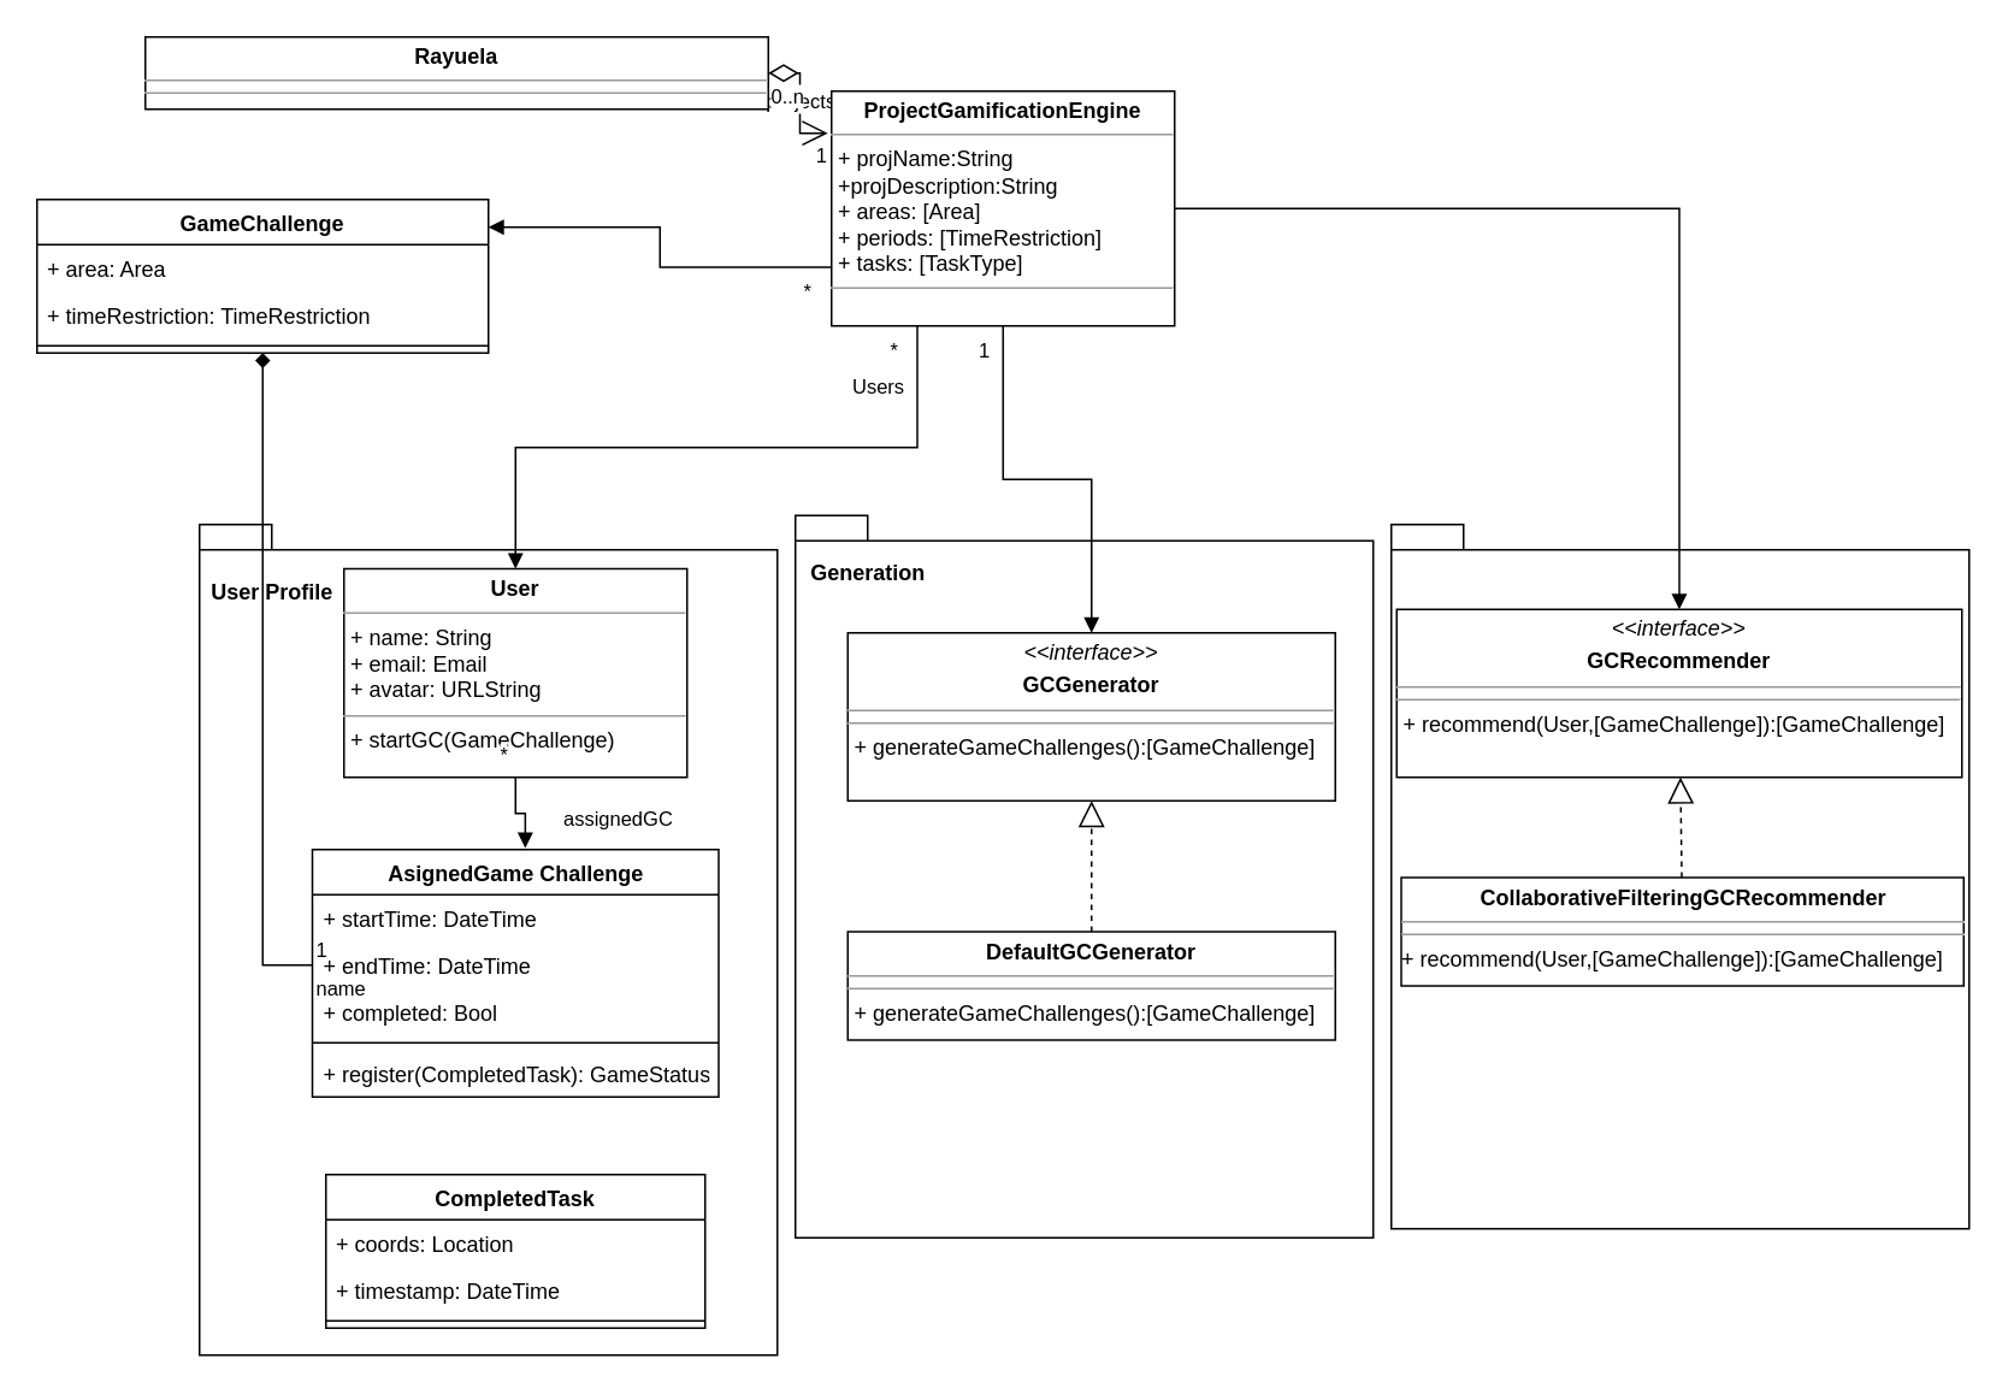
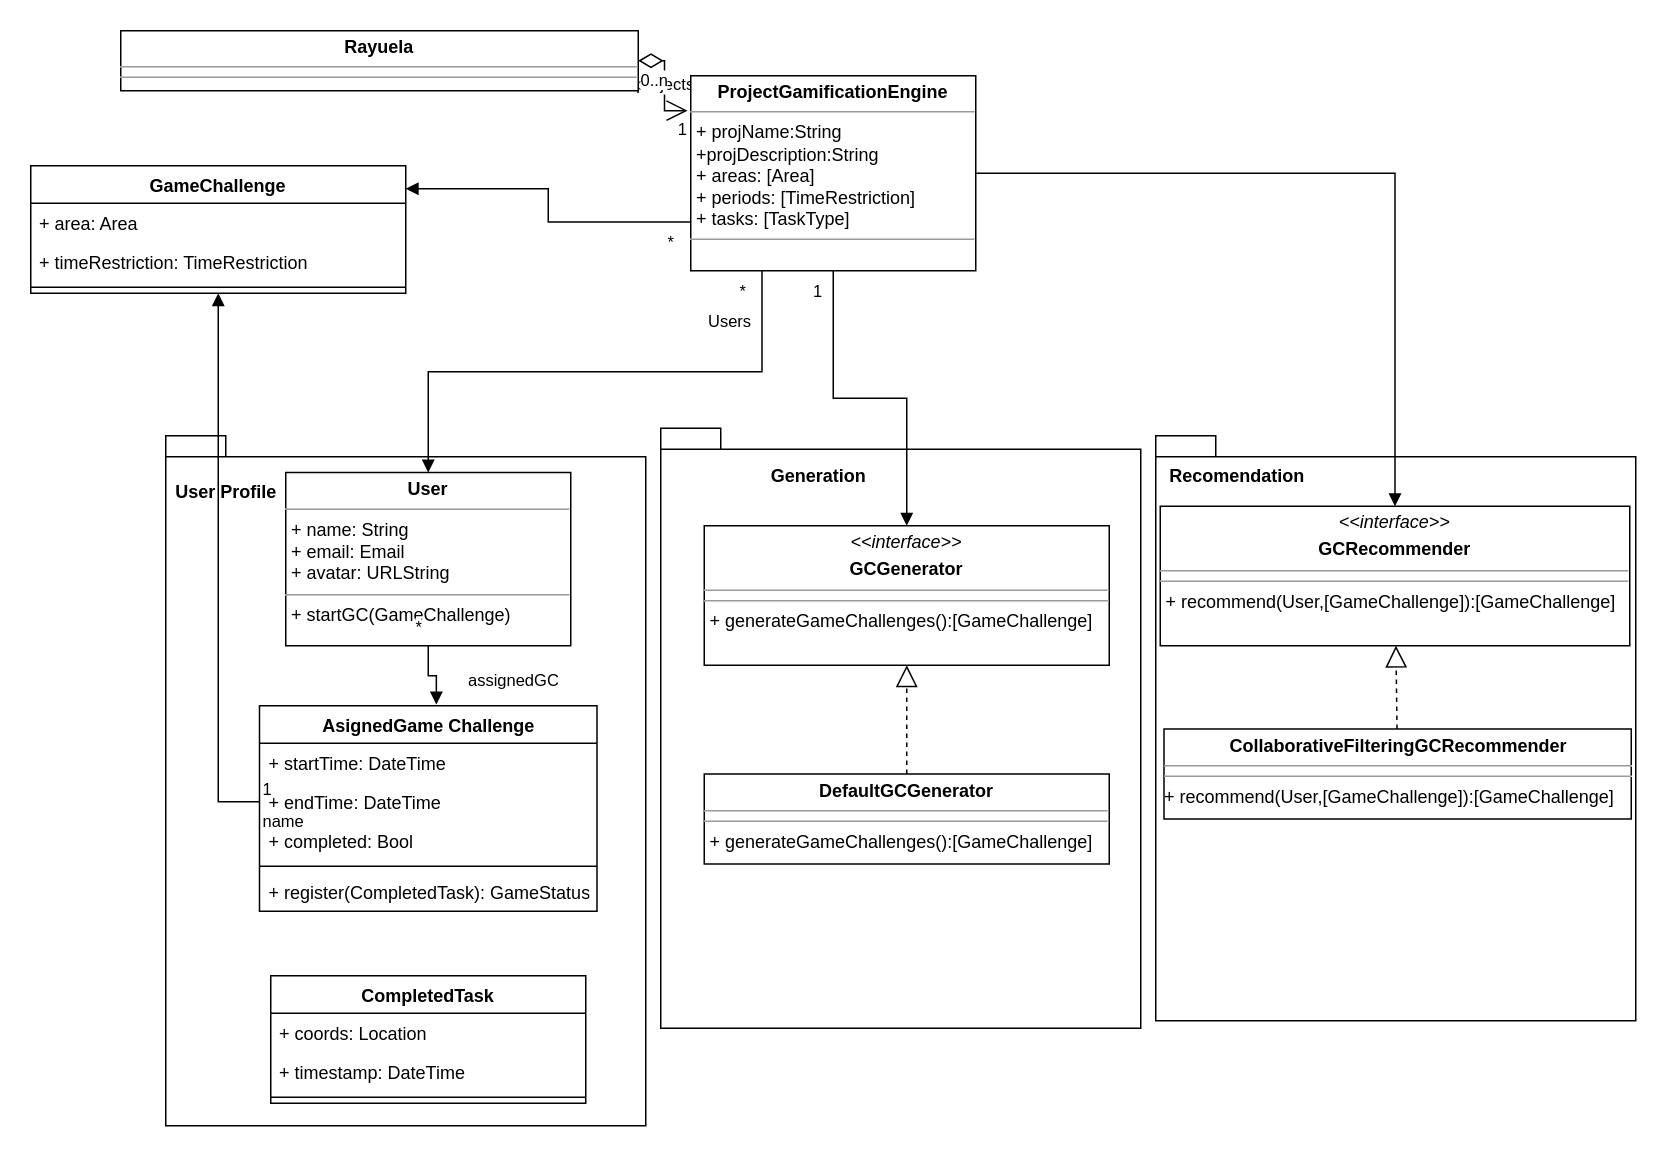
- <mxCell id="42" value="name" style="endArrow=diamond;endFill=1;html=1;edgeStyle=orthogonalEdgeStyle;align=left;verticalAlign=top;rounded=0;exitX=0;exitY=0.5;exitDx=0;exitDy=0;" edge="1" parent="1" source="33" target="5"><mxGeometry x="-1" relative="1" as="geometry"><mxPoint x="270" y="340" as="sourcePoint" /><mxPoint x="430" y="340" as="targetPoint" /></mxGeometry></mxCell>
+ <mxCell id="42" value="name" style="endArrow=block;endFill=1;html=1;edgeStyle=orthogonalEdgeStyle;align=left;verticalAlign=top;rounded=0;exitX=0;exitY=0.5;exitDx=0;exitDy=0;" edge="1" parent="1" source="33" target="5"><mxGeometry x="-1" relative="1" as="geometry"><mxPoint x="270" y="340" as="sourcePoint" /><mxPoint x="430" y="340" as="targetPoint" /></mxGeometry></mxCell>
- <mxCell id="44" value="Generation" style="text;align=center;fontStyle=1;verticalAlign=middle;spacingLeft=3;spacingRight=3;strokeColor=none;rotatable=0;points=[[0,0.5],[1,0.5]];portConstraint=eastwest;html=1;" vertex="1" parent="1"><mxGeometry x="440" y="304" width="80" height="26" as="geometry" /></mxCell>
+ <mxCell id="44" value="Generation" style="text;align=center;fontStyle=1;verticalAlign=middle;spacingLeft=3;spacingRight=3;strokeColor=none;rotatable=0;points=[[0,0.5],[1,0.5]];portConstraint=eastwest;html=1;" vertex="1" parent="1"><mxGeometry x="505" y="304" width="80" height="26" as="geometry" /></mxCell>
+ <mxCell id="45" value="Recomendation" style="text;align=center;fontStyle=1;verticalAlign=middle;spacingLeft=3;spacingRight=3;strokeColor=none;rotatable=0;points=[[0,0.5],[1,0.5]];portConstraint=eastwest;html=1;" vertex="1" parent="1"><mxGeometry x="778.5" y="304" width="91.5" height="26" as="geometry" /></mxCell>
